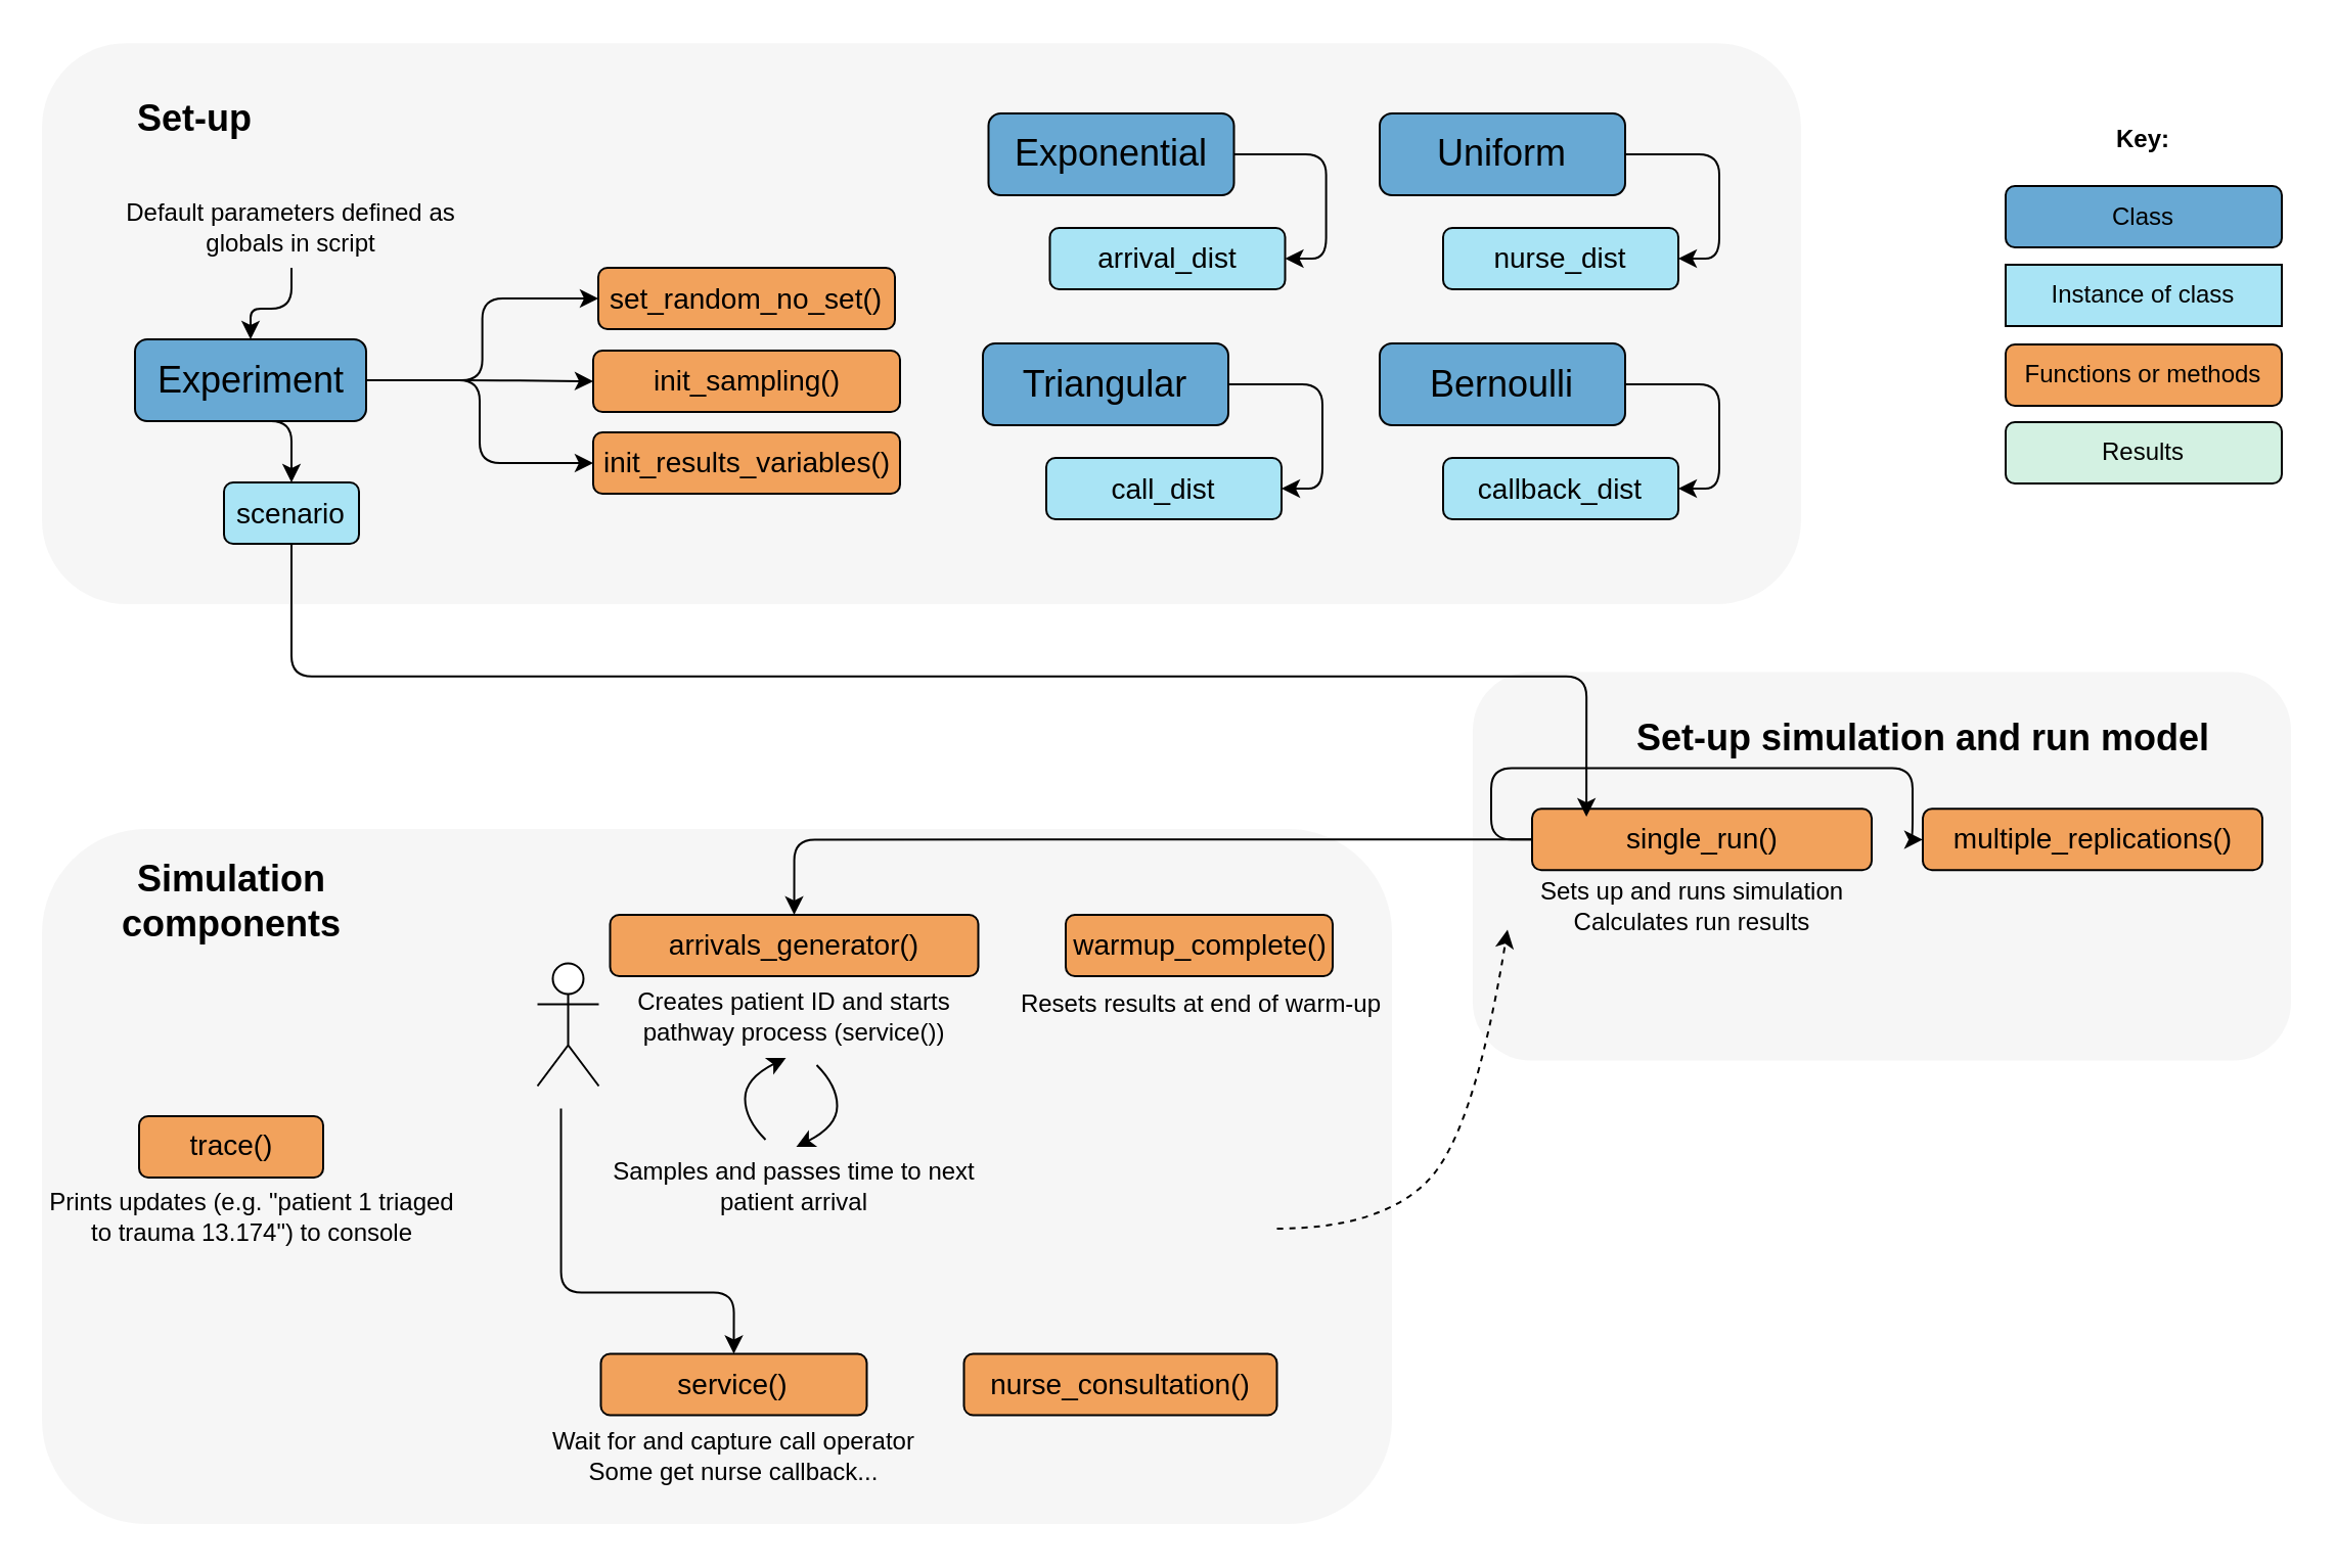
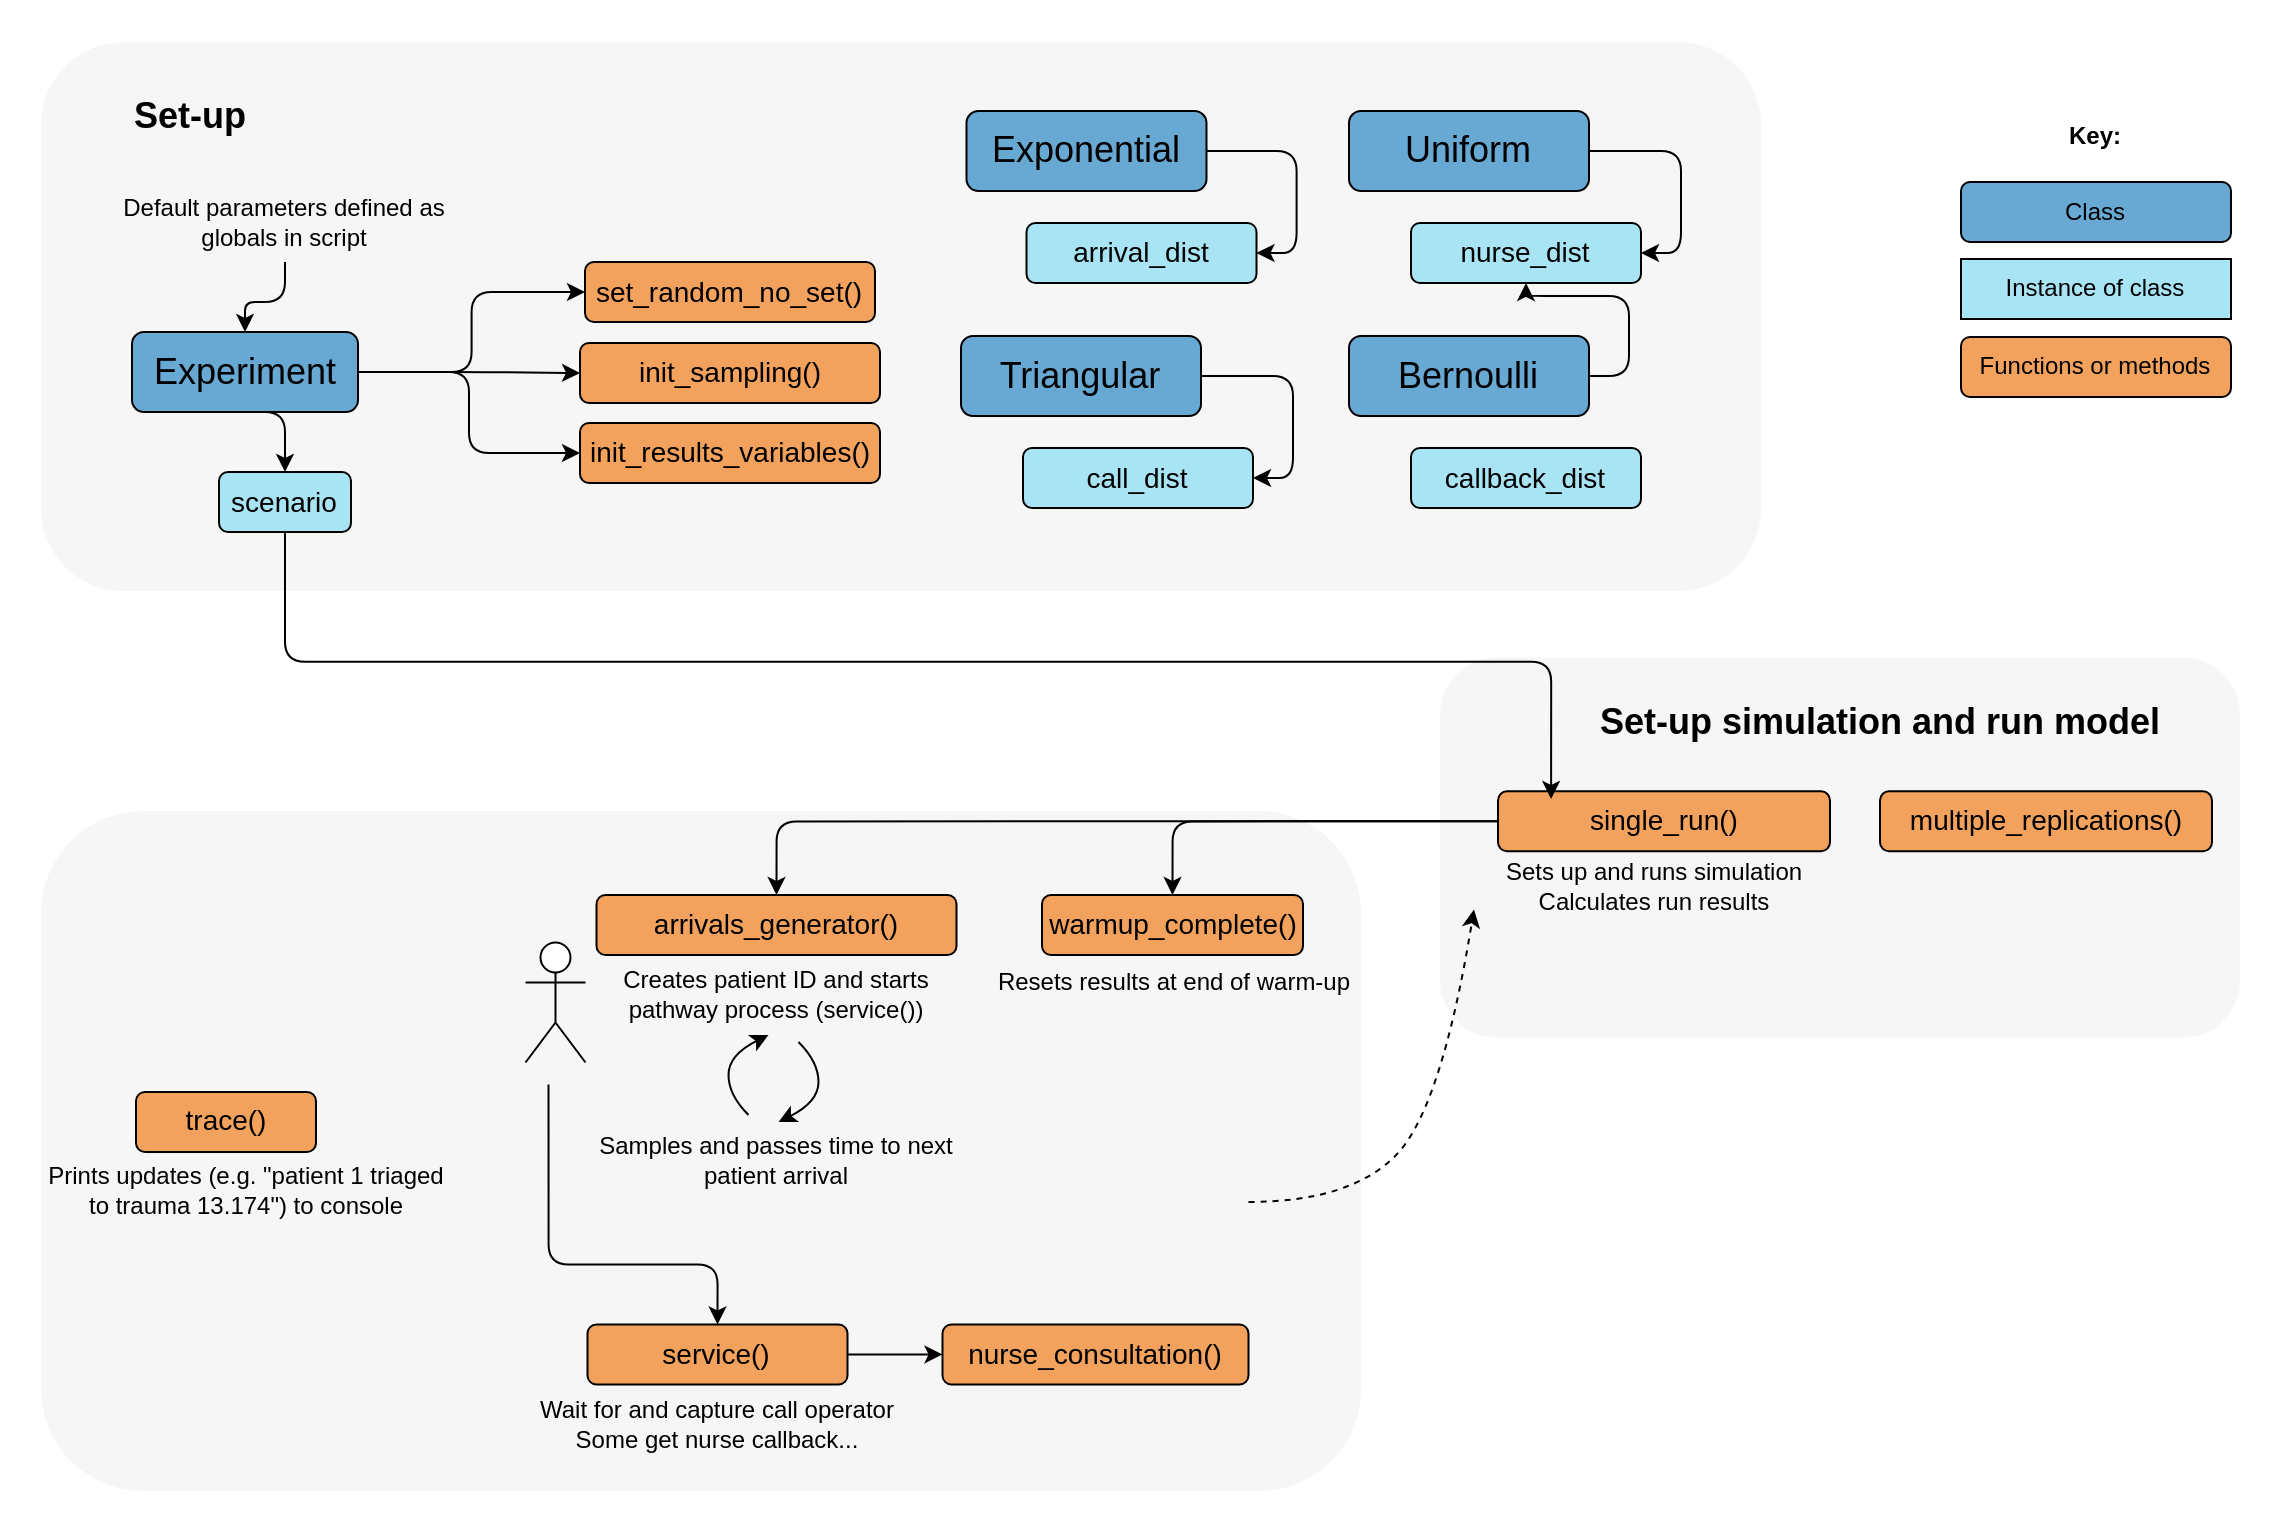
- <mxCell id="45" style="edgeStyle=orthogonalEdgeStyle;rounded=1;orthogonalLoop=1;jettySize=auto;html=1;exitX=1;exitY=0.5;exitDx=0;exitDy=0;entryX=1;entryY=0.5;entryDx=0;entryDy=0;" parent="1" source="46" target="47" edge="1"><mxGeometry relative="1" as="geometry" /></mxCell>
+ <mxCell id="45" style="edgeStyle=orthogonalEdgeStyle;rounded=1;orthogonalLoop=1;jettySize=auto;html=1;exitX=1;exitY=0.5;exitDx=0;exitDy=0;" parent="1" source="46" target="44" edge="1"><mxGeometry relative="1" as="geometry" /></mxCell>
- <mxCell id="18" value="Results" style="rounded=1;whiteSpace=wrap;html=1;fillColor=#D3F1E2;" parent="1" vertex="1"><mxGeometry x="980" y="206" width="135" height="30" as="geometry" /></mxCell>
- <mxCell id="38" style="edgeStyle=orthogonalEdgeStyle;rounded=1;orthogonalLoop=1;jettySize=auto;html=1;exitX=0;exitY=0.5;exitDx=0;exitDy=0;" edge="1" parent="1" source="40" target="41"><mxGeometry relative="1" as="geometry" /></mxCell>
+ <mxCell id="38" style="edgeStyle=orthogonalEdgeStyle;rounded=1;orthogonalLoop=1;jettySize=auto;html=1;exitX=0;exitY=0.5;exitDx=0;exitDy=0;entryX=0.5;entryY=0;entryDx=0;entryDy=0;" edge="1" parent="1" source="40" target="53"><mxGeometry relative="1" as="geometry" /></mxCell>
- <mxCell id="31" value="&lt;font style=&quot;font-size: 18px;&quot;&gt;Simulation components&lt;/font&gt;" style="text;html=1;align=center;verticalAlign=middle;whiteSpace=wrap;rounded=1;fontStyle=1;" parent="1" vertex="1"><mxGeometry x="57.5" y="425" width="110" height="31" as="geometry" /></mxCell>
+ <mxCell id="9" style="edgeStyle=orthogonalEdgeStyle;rounded=0;orthogonalLoop=1;jettySize=auto;html=1;exitX=1;exitY=0.5;exitDx=0;exitDy=0;" parent="1" source="10" target="52" edge="1"><mxGeometry relative="1" as="geometry" /></mxCell>
